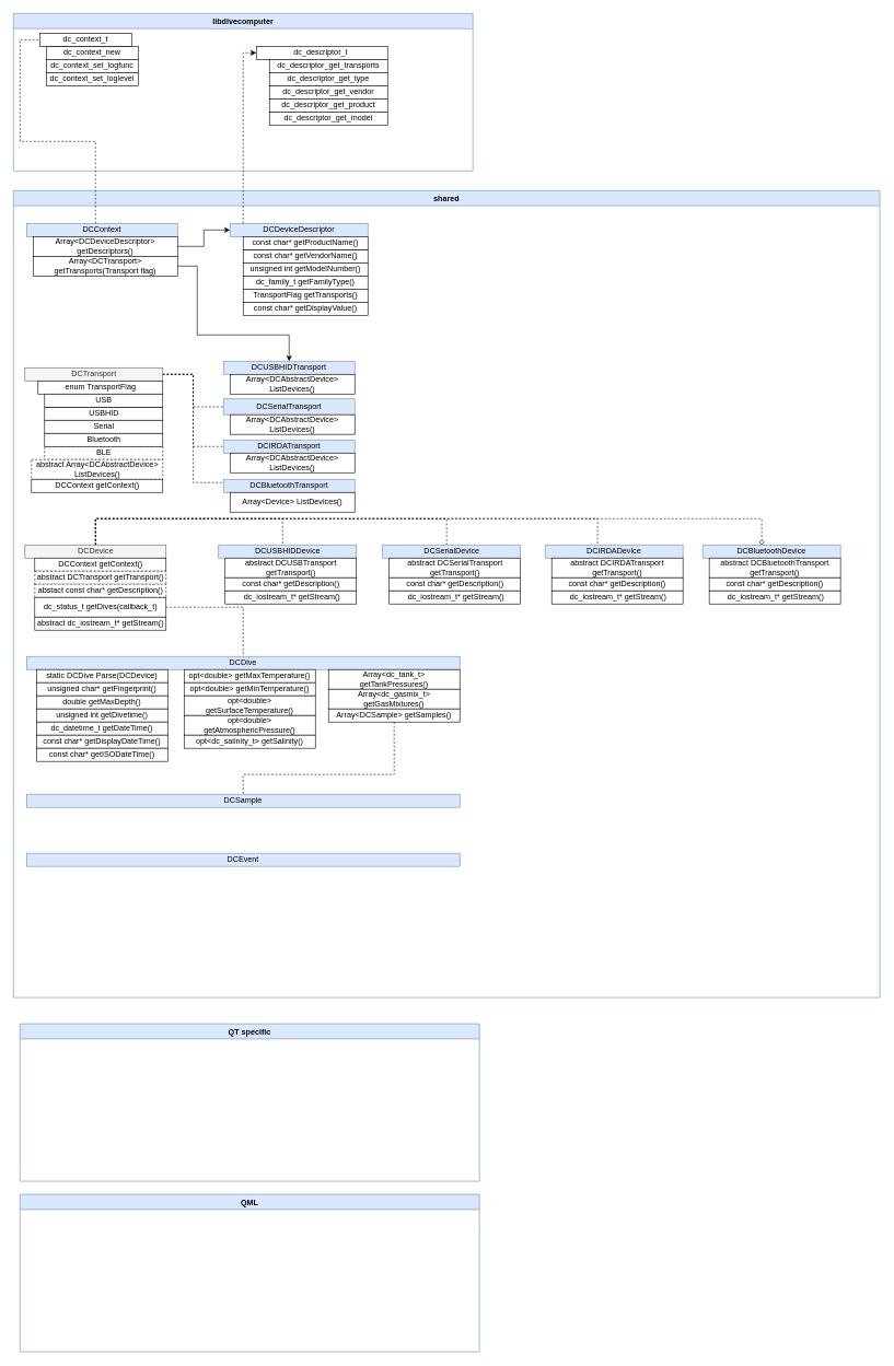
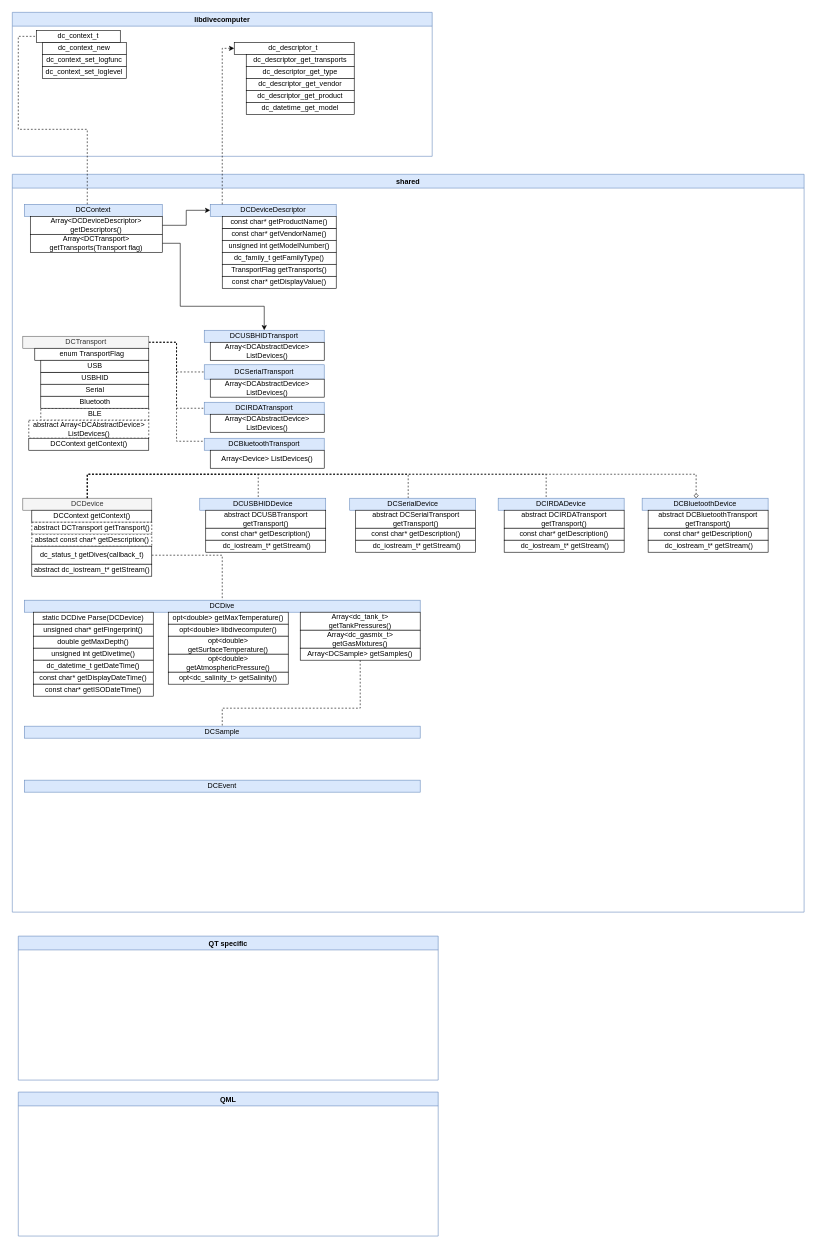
- <mxCell id="12" value="dc_descriptor_get_model" style="rounded=0;whiteSpace=wrap;html=1;" parent="2" vertex="1"><mxGeometry x="390" y="150" width="180" height="20" as="geometry" /></mxCell>
+ <mxCell id="12" value="dc_datetime_get_model" style="rounded=0;whiteSpace=wrap;html=1;" parent="2" vertex="1"><mxGeometry x="390" y="150" width="180" height="20" as="geometry" /></mxCell>
- <mxCell id="82" value="opt&amp;lt;double&amp;gt; getMinTemperature()" style="rounded=0;whiteSpace=wrap;html=1;" vertex="1" parent="13"><mxGeometry x="260" y="750" width="200" height="20" as="geometry" /></mxCell>
+ <mxCell id="82" value="opt&amp;lt;double&amp;gt; libdivecomputer()" style="rounded=0;whiteSpace=wrap;html=1;" vertex="1" parent="13"><mxGeometry x="260" y="750" width="200" height="20" as="geometry" /></mxCell>
